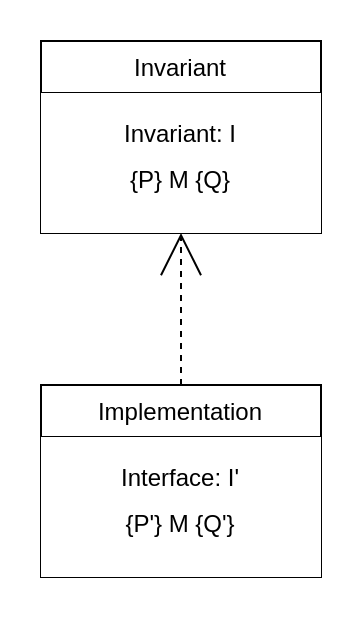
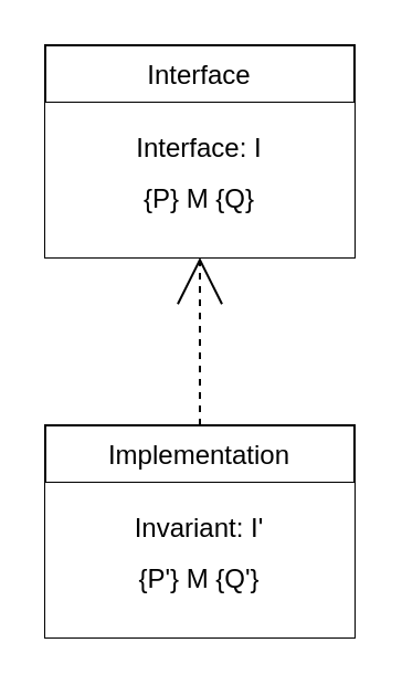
- <mxCell id="2" value="Invariant" style="swimlane;fontStyle=0;childLayout=stackLayout;horizontal=1;startSize=26;fillColor=#FFFFFF;horizontalStack=0;resizeParent=1;resizeParentMax=0;resizeLast=0;collapsible=1;marginBottom=0;" vertex="1" parent="1"><mxGeometry x="20" y="20" width="140" height="96" as="geometry"><mxRectangle x="355" y="110" width="90" height="26" as="alternateBounds" /></mxGeometry></mxCell>
+ <mxCell id="2" value="Interface" style="swimlane;fontStyle=0;childLayout=stackLayout;horizontal=1;startSize=26;fillColor=#FFFFFF;horizontalStack=0;resizeParent=1;resizeParentMax=0;resizeLast=0;collapsible=1;marginBottom=0;" vertex="1" parent="1"><mxGeometry x="20" y="20" width="140" height="96" as="geometry"><mxRectangle x="355" y="110" width="90" height="26" as="alternateBounds" /></mxGeometry></mxCell>
- <mxCell id="3" value="Invariant: I" style="text;strokeColor=none;fillColor=#FFFFFF;align=center;verticalAlign=bottom;spacingLeft=4;spacingRight=4;overflow=hidden;rotatable=0;points=[[0,0.5],[1,0.5]];portConstraint=eastwest;" vertex="1" parent="2"><mxGeometry y="26" width="140" height="30" as="geometry" /></mxCell>
+ <mxCell id="3" value="Interface: I" style="text;strokeColor=none;fillColor=#FFFFFF;align=center;verticalAlign=bottom;spacingLeft=4;spacingRight=4;overflow=hidden;rotatable=0;points=[[0,0.5],[1,0.5]];portConstraint=eastwest;" vertex="1" parent="2"><mxGeometry y="26" width="140" height="30" as="geometry" /></mxCell>
- <mxCell id="7" value="Interface: I'" style="text;strokeColor=none;fillColor=#ffffff;align=center;verticalAlign=bottom;spacingLeft=4;spacingRight=4;overflow=hidden;rotatable=0;points=[[0,0.5],[1,0.5]];portConstraint=eastwest;" vertex="1" parent="6"><mxGeometry y="26" width="140" height="30" as="geometry" /></mxCell>
+ <mxCell id="7" value="Invariant: I'" style="text;strokeColor=none;fillColor=#ffffff;align=center;verticalAlign=bottom;spacingLeft=4;spacingRight=4;overflow=hidden;rotatable=0;points=[[0,0.5],[1,0.5]];portConstraint=eastwest;" vertex="1" parent="6"><mxGeometry y="26" width="140" height="30" as="geometry" /></mxCell>
